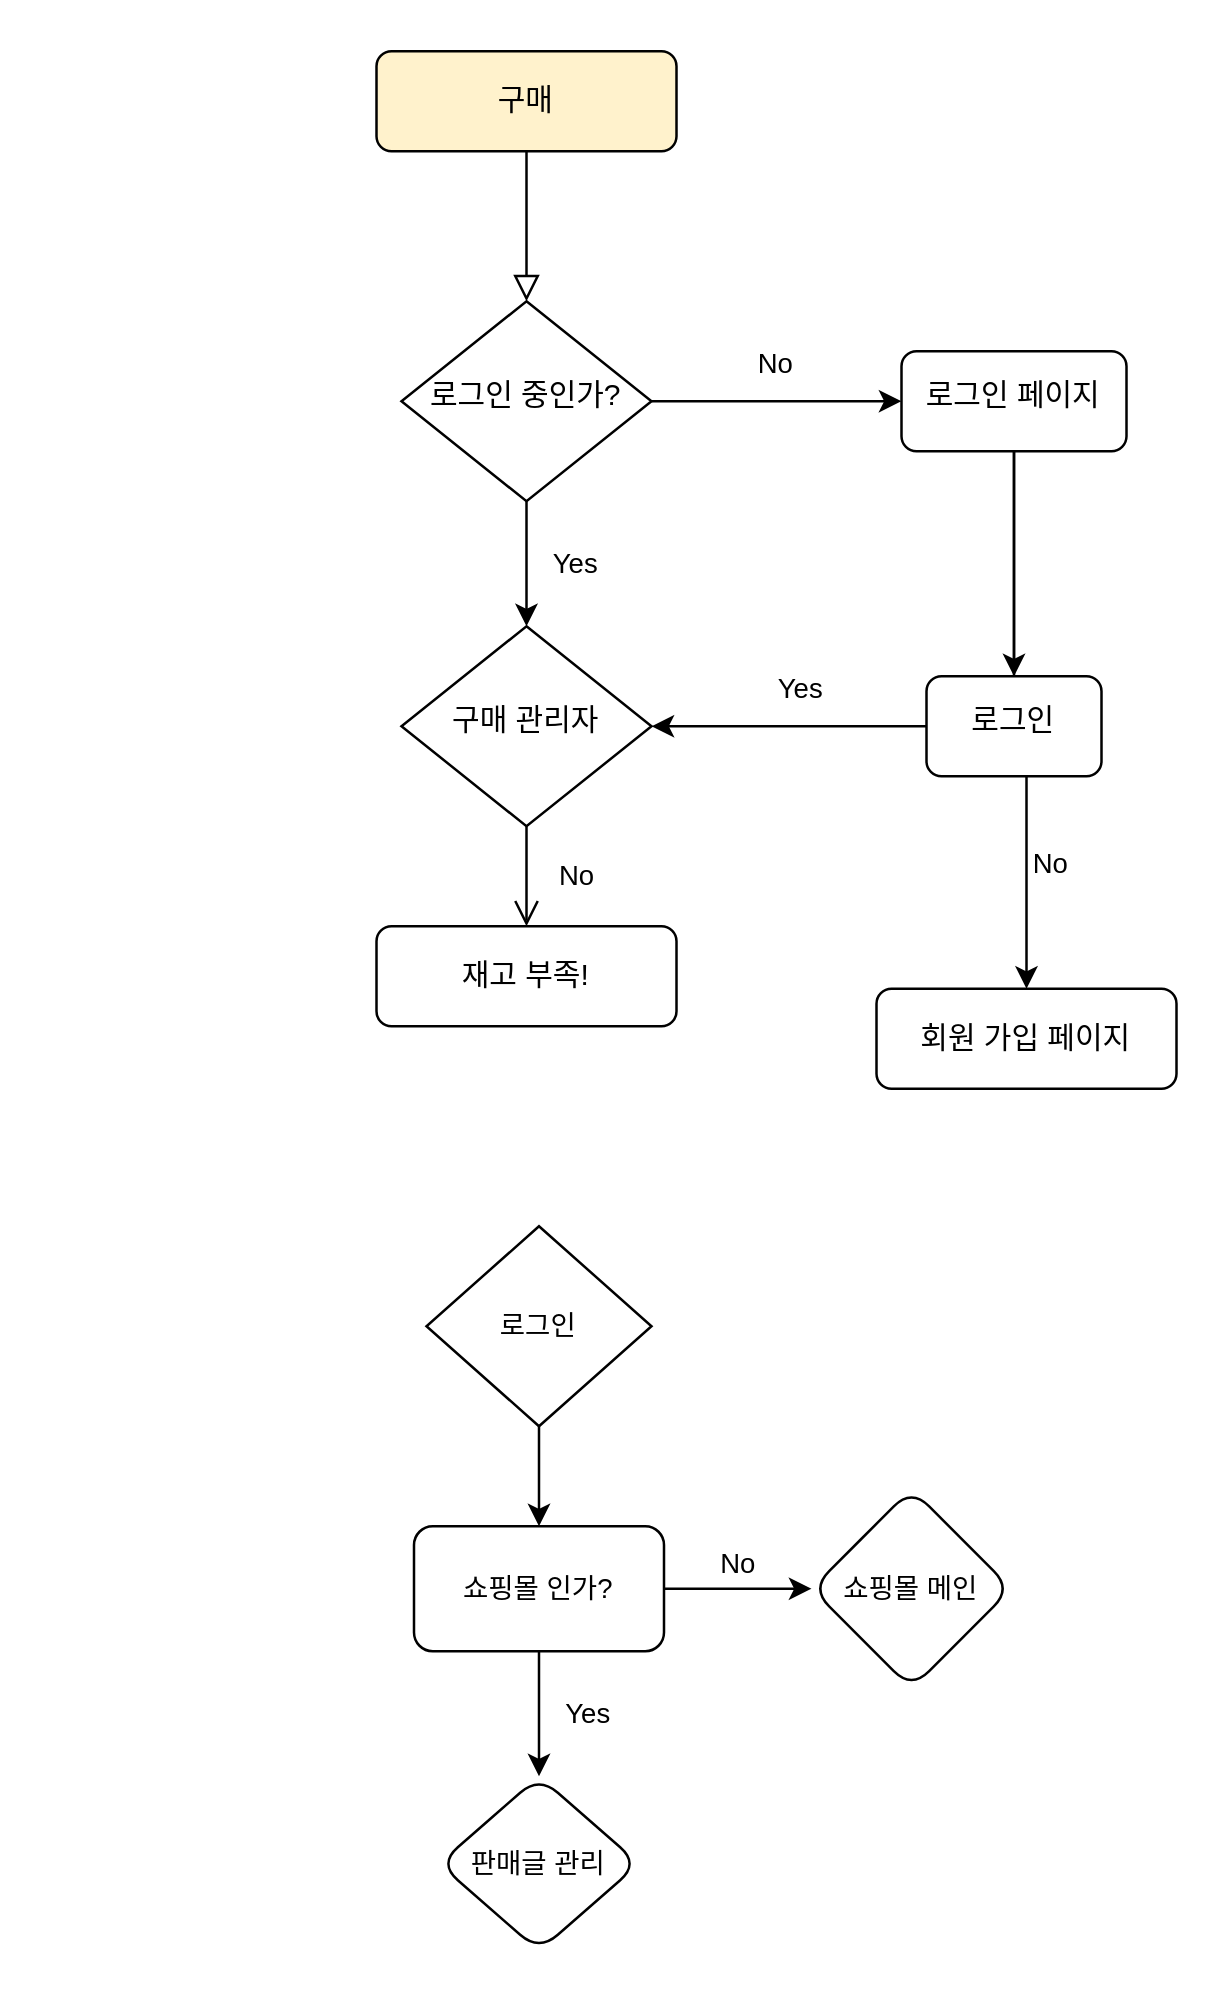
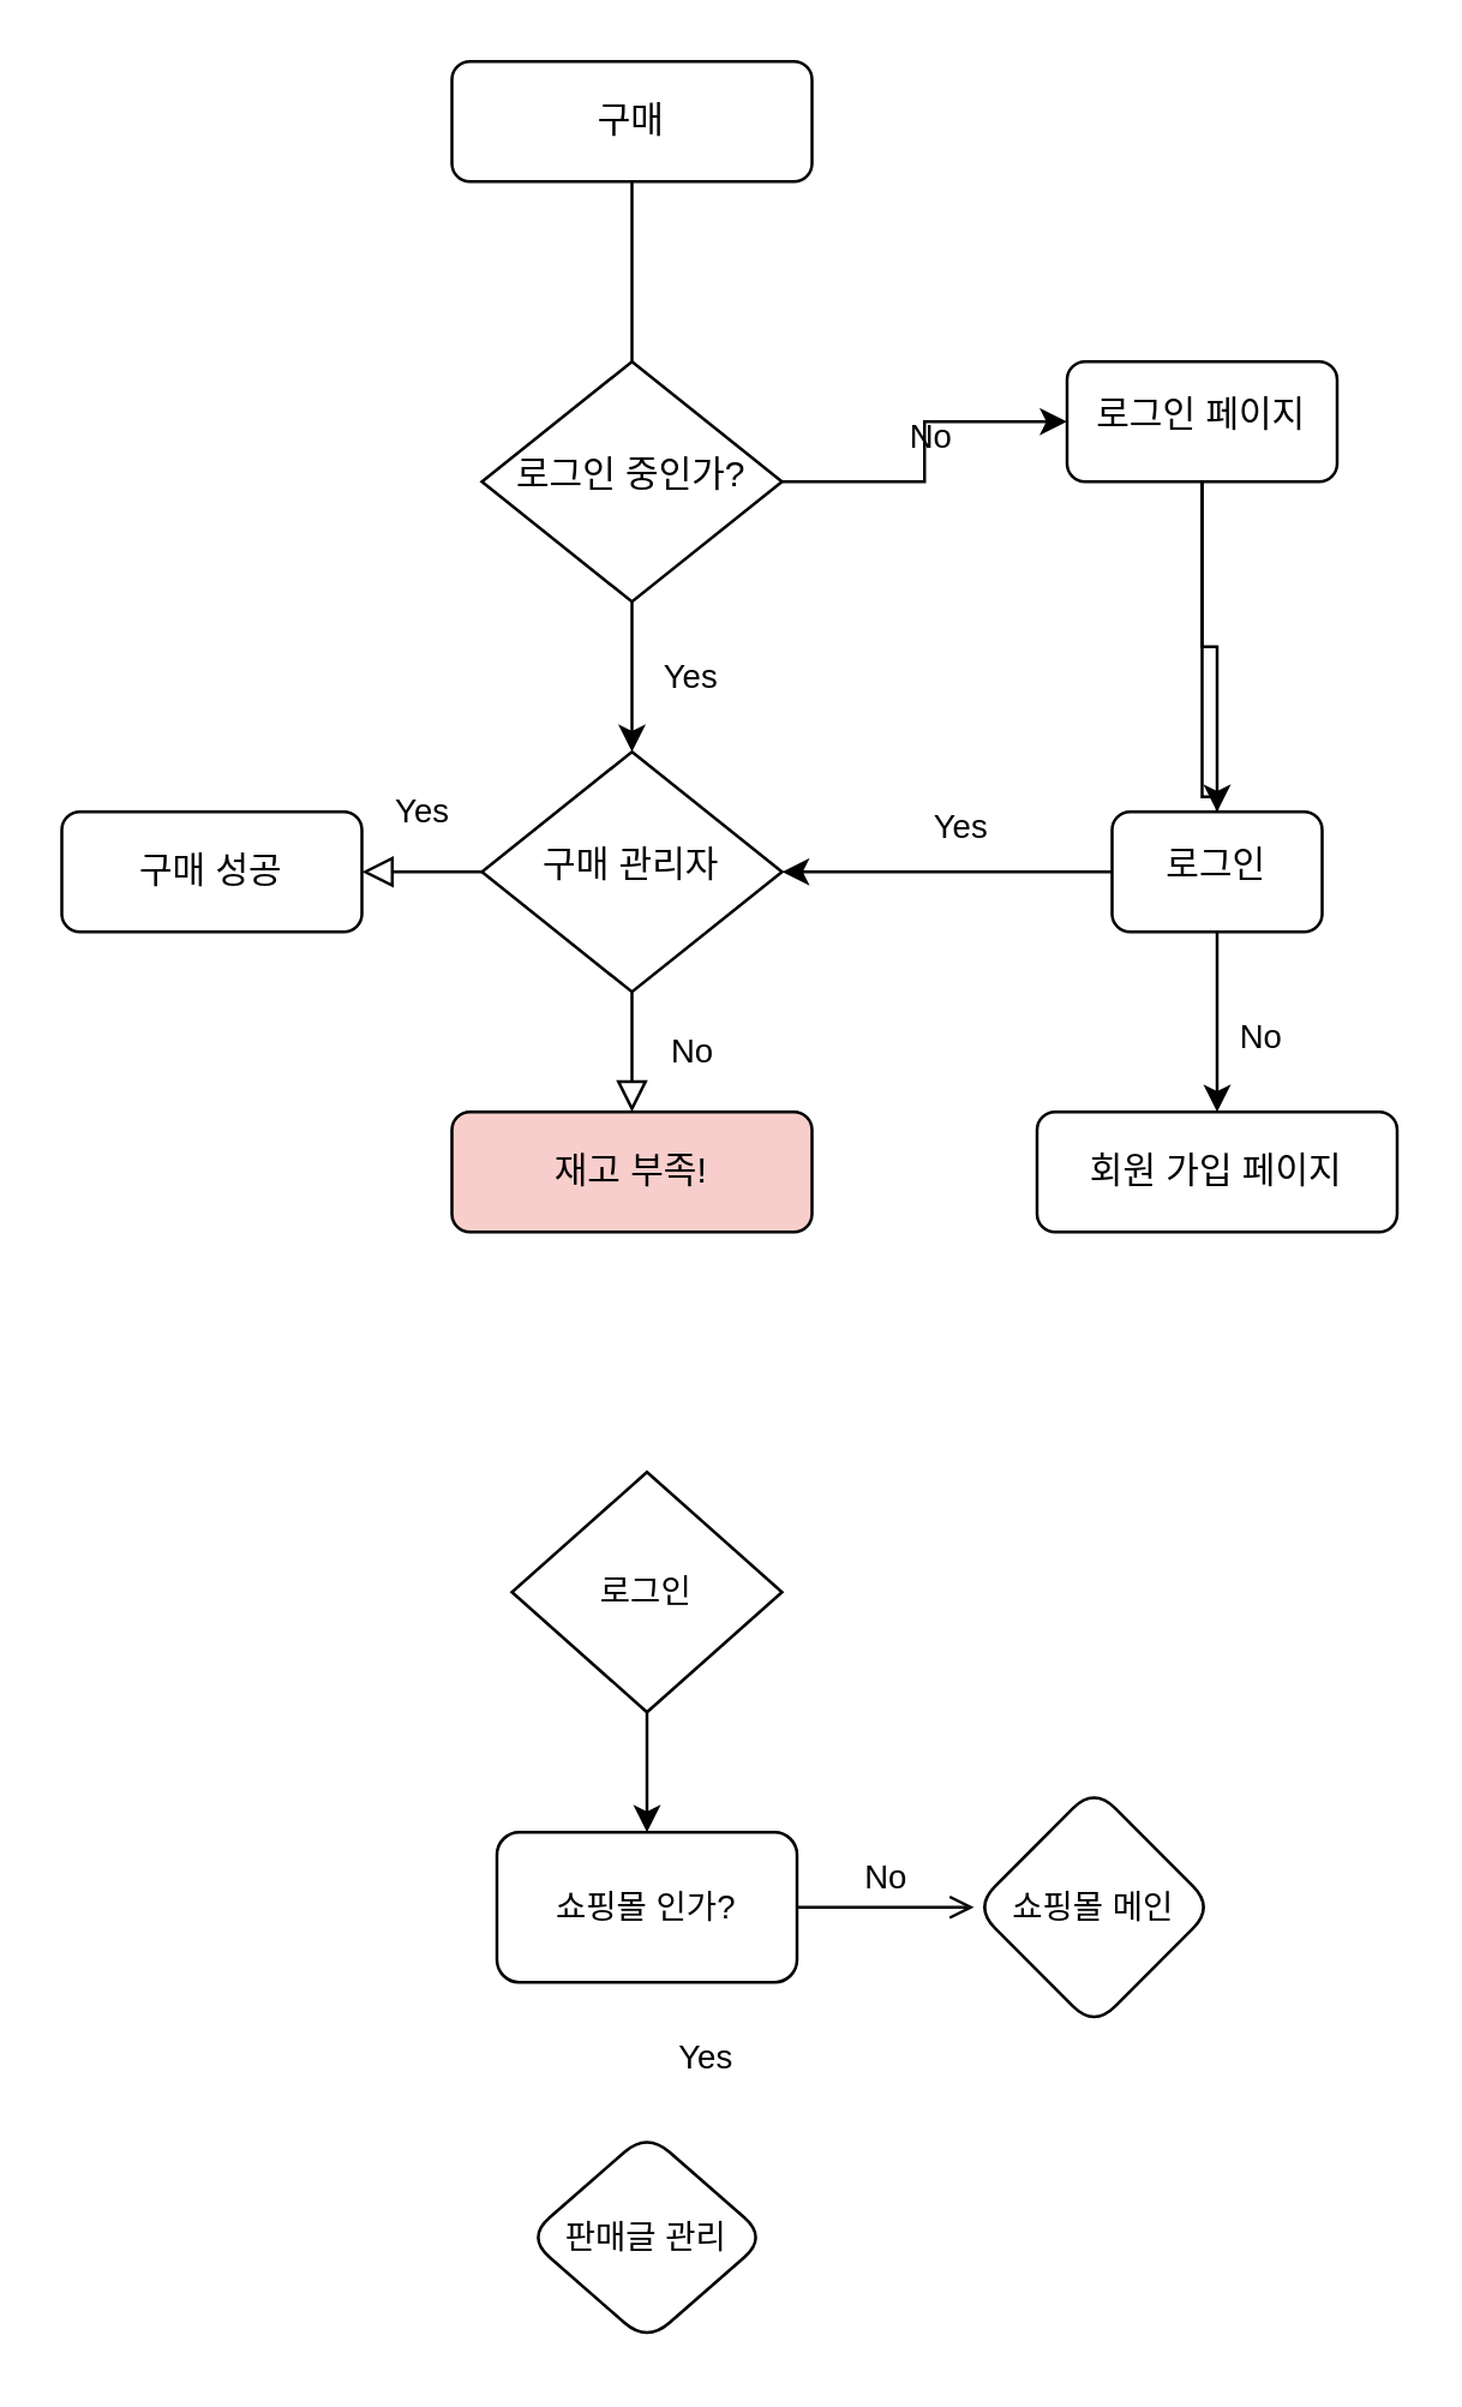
- <mxCell id="3" value="구매" style="rounded=1;whiteSpace=wrap;html=1;fontSize=12;glass=0;strokeWidth=1;shadow=0;fillColor=#fff2cc;" parent="1" vertex="1"><mxGeometry x="150" y="20" width="120" height="40" as="geometry" /></mxCell>
+ <mxCell id="3" value="구매" style="rounded=1;whiteSpace=wrap;html=1;fontSize=12;glass=0;strokeWidth=1;shadow=0;" parent="1" vertex="1"><mxGeometry x="150" y="20" width="120" height="40" as="geometry" /></mxCell>
- <mxCell id="2" value="" style="rounded=0;html=1;jettySize=auto;orthogonalLoop=1;fontSize=11;endArrow=block;endFill=0;endSize=8;strokeWidth=1;shadow=0;labelBackgroundColor=none;edgeStyle=orthogonalEdgeStyle;entryX=0.5;entryY=0;entryDx=0;entryDy=0;" parent="1" source="3" target="12" edge="1"><mxGeometry relative="1" as="geometry"><mxPoint x="210" y="80" as="targetPoint" /><Array as="points" /></mxGeometry></mxCell>
+ <mxCell id="2" value="" style="rounded=0;html=1;jettySize=auto;orthogonalLoop=1;fontSize=11;endArrow=none;endFill=0;endSize=8;strokeWidth=1;shadow=0;labelBackgroundColor=none;edgeStyle=orthogonalEdgeStyle;entryX=0.5;entryY=0;entryDx=0;entryDy=0;" parent="1" source="3" target="12" edge="1"><mxGeometry relative="1" as="geometry"><mxPoint x="210" y="80" as="targetPoint" /><Array as="points" /></mxGeometry></mxCell>
- <mxCell id="15" value="로그인 페이지" style="rounded=1;whiteSpace=wrap;html=1;shadow=0;strokeWidth=1;spacing=6;spacingTop=-4;" vertex="1" parent="1"><mxGeometry x="360" y="140" width="90" height="40" as="geometry" /></mxCell>
+ <mxCell id="15" value="로그인 페이지" style="rounded=1;whiteSpace=wrap;html=1;shadow=0;strokeWidth=1;spacing=6;spacingTop=-4;" vertex="1" parent="1"><mxGeometry x="355" y="120" width="90" height="40" as="geometry" /></mxCell>
+ <mxCell id="9" value="구매 성공" style="rounded=1;whiteSpace=wrap;html=1;fontSize=12;glass=0;strokeWidth=1;shadow=0;" parent="1" vertex="1"><mxGeometry x="20" y="270" width="100" height="40" as="geometry" /></mxCell>
+ <mxCell id="6" value="Yes" style="edgeStyle=orthogonalEdgeStyle;rounded=0;html=1;jettySize=auto;orthogonalLoop=1;fontSize=11;endArrow=block;endFill=0;endSize=8;strokeWidth=1;shadow=0;labelBackgroundColor=none;" parent="1" source="7" target="9" edge="1"><mxGeometry y="-20" relative="1" as="geometry"><mxPoint as="offset" /></mxGeometry></mxCell>
- <mxCell id="5" value="No" style="rounded=0;html=1;jettySize=auto;orthogonalLoop=1;fontSize=11;endArrow=open;endFill=0;endSize=8;strokeWidth=1;shadow=0;labelBackgroundColor=none;edgeStyle=orthogonalEdgeStyle;" parent="1" source="7" target="8" edge="1"><mxGeometry y="20" relative="1" as="geometry"><mxPoint as="offset" /></mxGeometry></mxCell>
+ <mxCell id="5" value="No" style="rounded=0;html=1;jettySize=auto;orthogonalLoop=1;fontSize=11;endArrow=block;endFill=0;endSize=8;strokeWidth=1;shadow=0;labelBackgroundColor=none;edgeStyle=orthogonalEdgeStyle;" parent="1" source="7" target="8" edge="1"><mxGeometry y="20" relative="1" as="geometry"><mxPoint as="offset" /></mxGeometry></mxCell>
- <mxCell id="8" value="재고 부족!" style="rounded=1;whiteSpace=wrap;html=1;fontSize=12;glass=0;strokeWidth=1;shadow=0;" parent="1" vertex="1"><mxGeometry x="150" y="370" width="120" height="40" as="geometry" /></mxCell>
+ <mxCell id="8" value="재고 부족!" style="rounded=1;whiteSpace=wrap;html=1;fontSize=12;glass=0;strokeWidth=1;shadow=0;fillColor=#f8cecc;" parent="1" vertex="1"><mxGeometry x="150" y="370" width="120" height="40" as="geometry" /></mxCell>
- <mxCell id="4" value="회원 가입 페이지" style="rounded=1;whiteSpace=wrap;html=1;fontSize=12;glass=0;strokeWidth=1;shadow=0;" parent="1" vertex="1"><mxGeometry x="350" y="395" width="120" height="40" as="geometry" /></mxCell>
+ <mxCell id="4" value="회원 가입 페이지" style="rounded=1;whiteSpace=wrap;html=1;fontSize=12;glass=0;strokeWidth=1;shadow=0;" parent="1" vertex="1"><mxGeometry x="345" y="370" width="120" height="40" as="geometry" /></mxCell>
- <mxCell id="25" value="" style="edgeStyle=orthogonalEdgeStyle;rounded=0;orthogonalLoop=1;jettySize=auto;html=1;fontSize=11;" edge="1" parent="1" source="26" target="28"><mxGeometry relative="1" as="geometry" /></mxCell>
+ <mxCell id="25" value="" style="edgeStyle=orthogonalEdgeStyle;rounded=0;orthogonalLoop=1;jettySize=auto;html=1;fontSize=11;endArrow=open;" edge="1" parent="1" source="26" target="28"><mxGeometry relative="1" as="geometry" /></mxCell>
- <mxCell id="24" value="" style="edgeStyle=orthogonalEdgeStyle;rounded=0;orthogonalLoop=1;jettySize=auto;html=1;fontSize=11;" edge="1" parent="1" source="26" target="27"><mxGeometry relative="1" as="geometry" /></mxCell>
